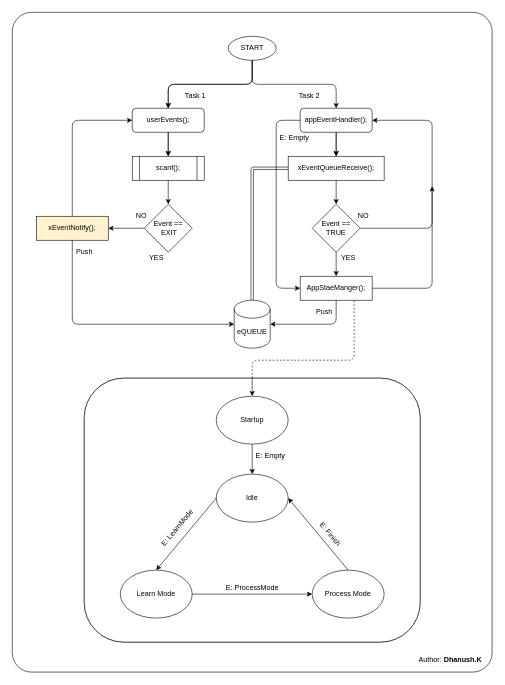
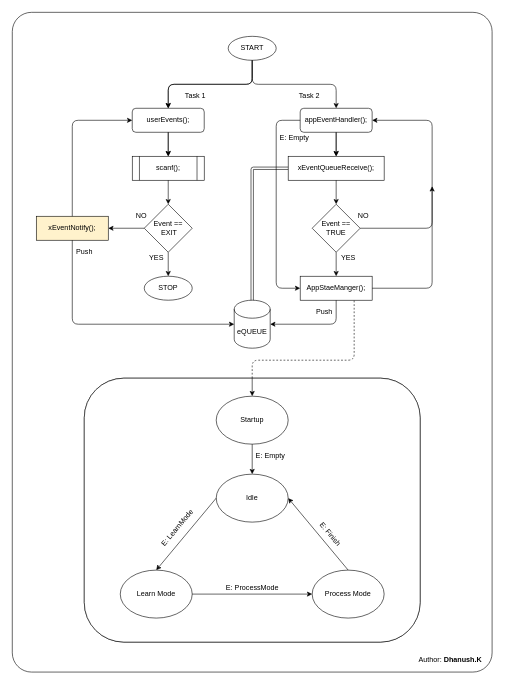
+ <mxCell id="13" value="" style="endArrow=classic;html=1;exitX=0.5;exitY=1;exitDx=0;exitDy=0;entryX=0.5;entryY=0;entryDx=0;entryDy=0;" parent="1" source="9" target="12" edge="1"><mxGeometry width="50" height="50" relative="1" as="geometry"><mxPoint x="410" y="370" as="sourcePoint" /><mxPoint x="460" y="320" as="targetPoint" /></mxGeometry></mxCell>
+ <mxCell id="12" value="STOP" style="ellipse;whiteSpace=wrap;html=1;fontStyle=0" parent="1" vertex="1"><mxGeometry x="240" y="460" width="80" height="40" as="geometry" /></mxCell>
